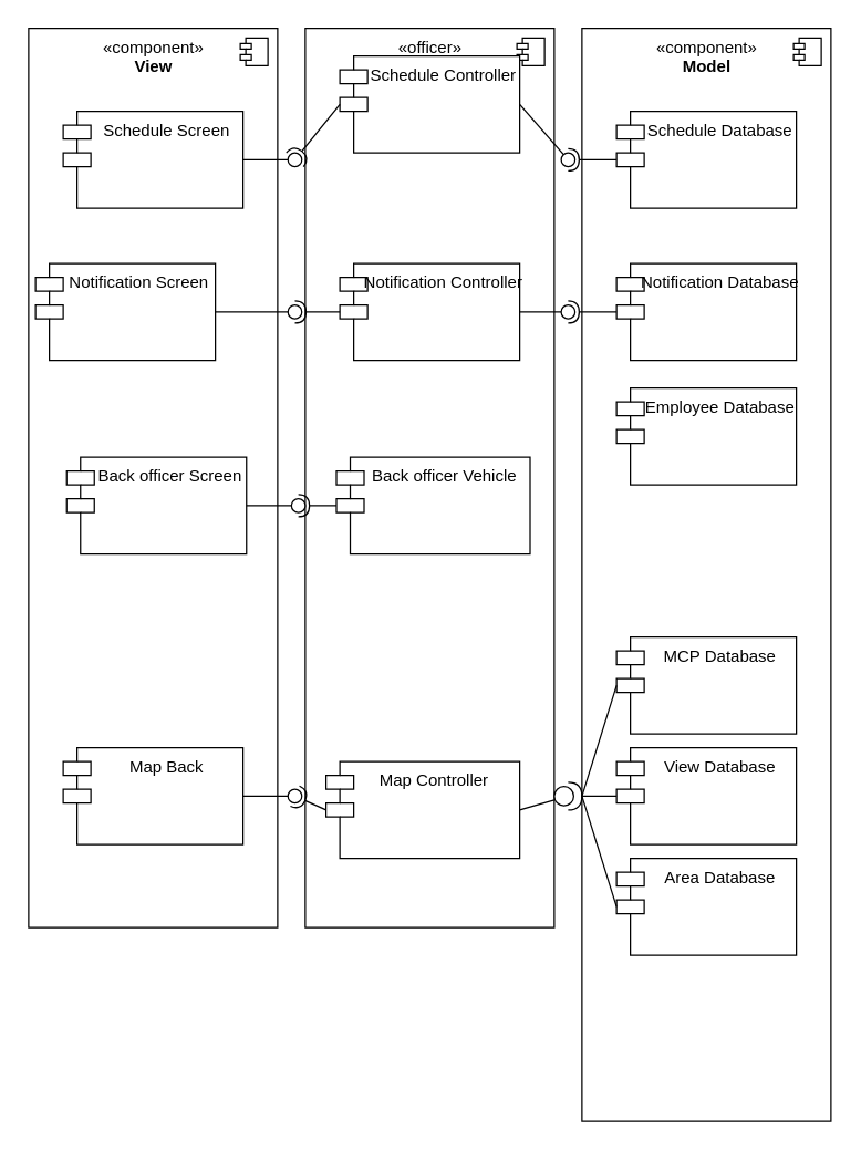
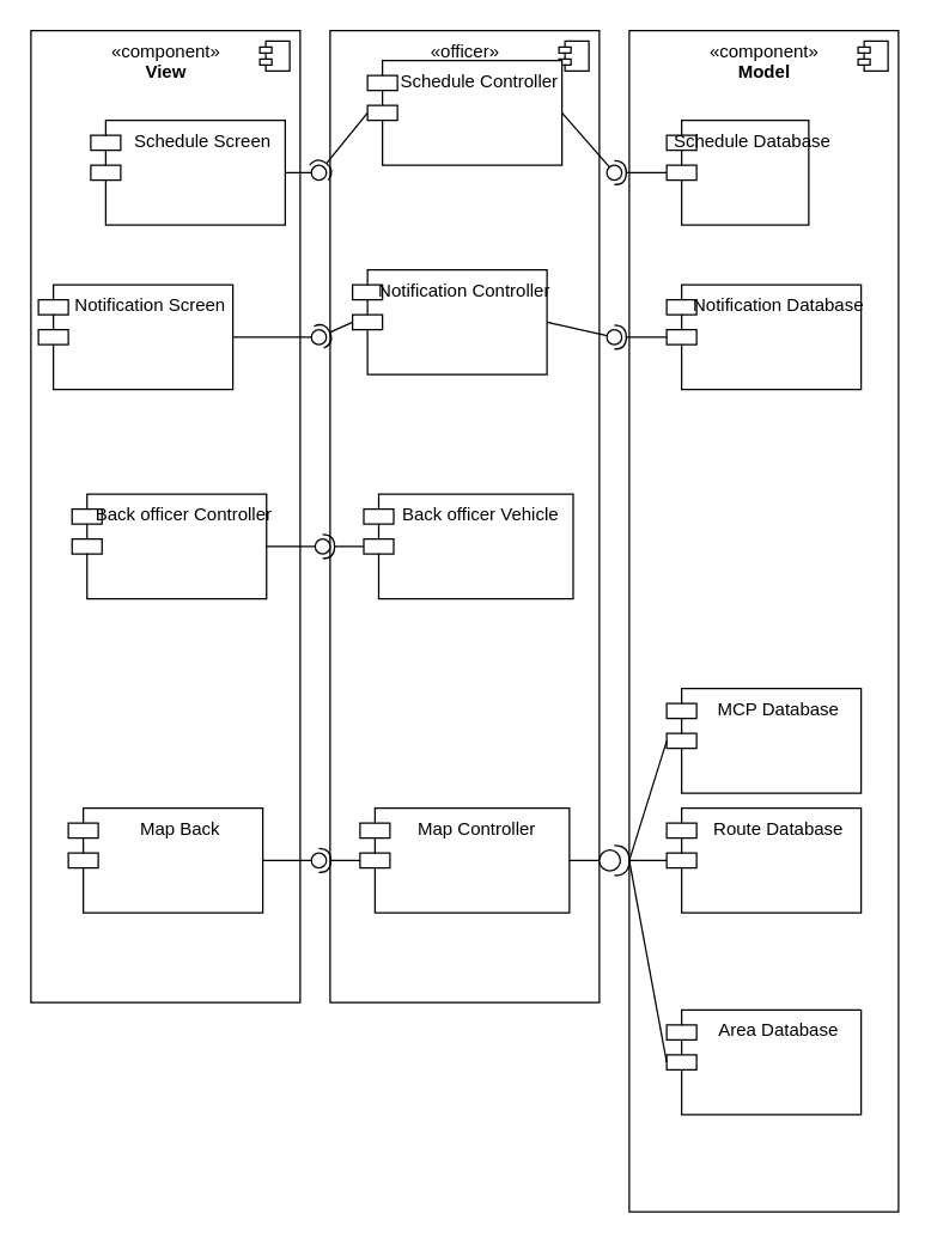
- <mxCell id="11" value="Schedule Screen" style="shape=module;align=left;spacingLeft=20;align=center;verticalAlign=top;" vertex="1" parent="1"><mxGeometry x="45" y="80" width="130" height="70" as="geometry" /></mxCell>
+ <mxCell id="11" value="Schedule Screen" style="shape=module;align=left;spacingLeft=20;align=center;verticalAlign=top;" vertex="1" parent="1"><mxGeometry x="60" y="80" width="130" height="70" as="geometry" /></mxCell>
- <mxCell id="28" value="Schedule Database" style="shape=module;align=left;spacingLeft=20;align=center;verticalAlign=top;" vertex="1" parent="1"><mxGeometry x="445" y="80" width="130" height="70" as="geometry" /></mxCell>
+ <mxCell id="28" value="Schedule Database" style="shape=module;align=left;spacingLeft=20;align=center;verticalAlign=top;" vertex="1" parent="1"><mxGeometry x="445" y="80" width="95" height="70" as="geometry" /></mxCell>
- <mxCell id="14" value="Notification Controller" style="shape=module;align=left;spacingLeft=20;align=center;verticalAlign=top;" vertex="1" parent="1"><mxGeometry x="245" y="190" width="130" height="70" as="geometry" /></mxCell>
+ <mxCell id="14" value="Notification Controller" style="shape=module;align=left;spacingLeft=20;align=center;verticalAlign=top;" vertex="1" parent="1"><mxGeometry x="235" y="180" width="130" height="70" as="geometry" /></mxCell>
- <mxCell id="32" value="Employee Database" style="shape=module;align=left;spacingLeft=20;align=center;verticalAlign=top;" vertex="1" parent="1"><mxGeometry x="445" y="280" width="130" height="70" as="geometry" /></mxCell>
- <mxCell id="8" value="Back officer Screen" style="shape=module;align=left;spacingLeft=20;align=center;verticalAlign=top;" vertex="1" parent="1"><mxGeometry x="47.5" y="330" width="130" height="70" as="geometry" /></mxCell>
+ <mxCell id="8" value="Back officer Controller" style="shape=module;align=left;spacingLeft=20;align=center;verticalAlign=top;" vertex="1" parent="1"><mxGeometry x="47.5" y="330" width="130" height="70" as="geometry" /></mxCell>
- <mxCell id="31" value="View Database" style="shape=module;align=left;spacingLeft=20;align=center;verticalAlign=top;" vertex="1" parent="1"><mxGeometry x="445" y="540" width="130" height="70" as="geometry" /></mxCell>
+ <mxCell id="31" value="Route Database" style="shape=module;align=left;spacingLeft=20;align=center;verticalAlign=top;" vertex="1" parent="1"><mxGeometry x="445" y="540" width="130" height="70" as="geometry" /></mxCell>
- <mxCell id="15" value="Map Controller " style="shape=module;align=left;spacingLeft=20;align=center;verticalAlign=top;" vertex="1" parent="1"><mxGeometry x="235" y="550" width="140" height="70" as="geometry" /></mxCell>
+ <mxCell id="15" value="Map Controller " style="shape=module;align=left;spacingLeft=20;align=center;verticalAlign=top;" vertex="1" parent="1"><mxGeometry x="240" y="540" width="140" height="70" as="geometry" /></mxCell>
- <mxCell id="33" value="Area Database" style="shape=module;align=left;spacingLeft=20;align=center;verticalAlign=top;" vertex="1" parent="1"><mxGeometry x="445" y="620" width="130" height="70" as="geometry" /></mxCell>
+ <mxCell id="33" value="Area Database" style="shape=module;align=left;spacingLeft=20;align=center;verticalAlign=top;" vertex="1" parent="1"><mxGeometry x="445" y="675" width="130" height="70" as="geometry" /></mxCell>
